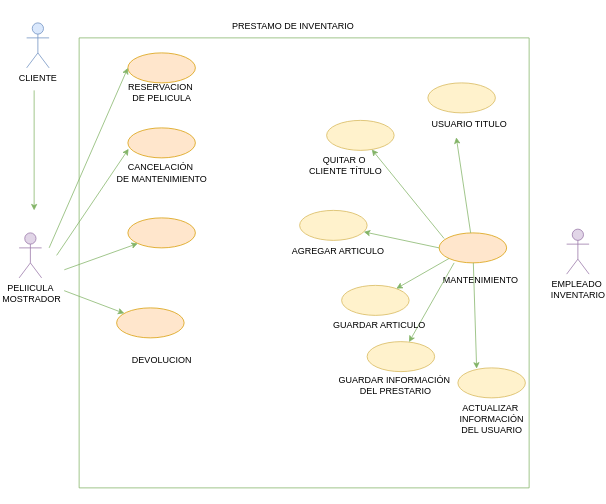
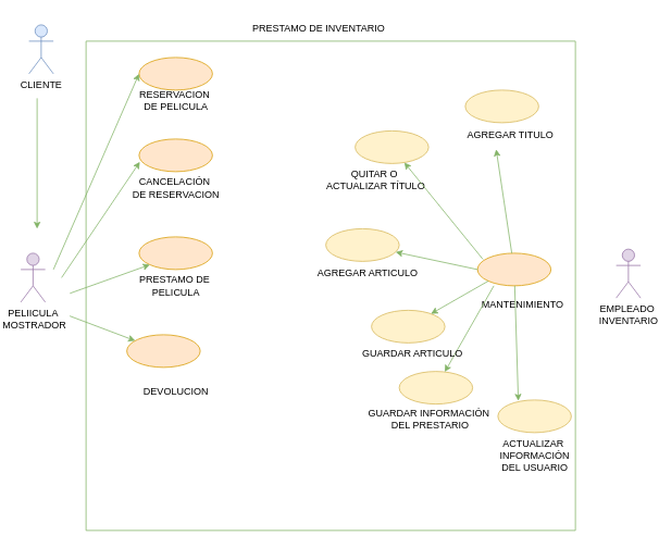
- <mxCell id="29" value="&lt;font style=&quot;vertical-align: inherit;&quot;&gt;&lt;font style=&quot;vertical-align: inherit;&quot;&gt;USUARIO TITULO&lt;/font&gt;&lt;/font&gt;" style="text;html=1;align=center;verticalAlign=middle;resizable=0;points=[];autosize=1;strokeColor=none;fillColor=none;" parent="4" vertex="1"><mxGeometry x="455" y="100" width="130" height="30" as="geometry" /></mxCell>
+ <mxCell id="29" value="&lt;font style=&quot;vertical-align: inherit;&quot;&gt;&lt;font style=&quot;vertical-align: inherit;&quot;&gt;AGREGAR TITULO&lt;/font&gt;&lt;/font&gt;" style="text;html=1;align=center;verticalAlign=middle;resizable=0;points=[];autosize=1;strokeColor=none;fillColor=none;" parent="4" vertex="1"><mxGeometry x="455" y="100" width="130" height="30" as="geometry" /></mxCell>
- <mxCell id="11" value="&lt;font style=&quot;vertical-align: inherit;&quot;&gt;&lt;font style=&quot;vertical-align: inherit;&quot;&gt;&lt;font style=&quot;vertical-align: inherit;&quot;&gt;&lt;font style=&quot;vertical-align: inherit;&quot;&gt;&lt;font style=&quot;vertical-align: inherit;&quot;&gt;&lt;font style=&quot;vertical-align: inherit;&quot;&gt;QUITAR O&amp;nbsp;&lt;/font&gt;&lt;/font&gt;&lt;/font&gt;&lt;/font&gt;&lt;/font&gt;&lt;/font&gt;&lt;div&gt;&lt;font style=&quot;vertical-align: inherit;&quot;&gt;&lt;font style=&quot;vertical-align: inherit;&quot;&gt;&lt;font style=&quot;vertical-align: inherit;&quot;&gt;&lt;font style=&quot;vertical-align: inherit;&quot;&gt;CLIENTE&amp;nbsp;&lt;/font&gt;&lt;/font&gt;&lt;/font&gt;&lt;/font&gt;&lt;span style=&quot;background-color: transparent; color: light-dark(rgb(0, 0, 0), rgb(255, 255, 255));&quot;&gt;&lt;font style=&quot;vertical-align: inherit;&quot;&gt;&lt;font style=&quot;vertical-align: inherit;&quot;&gt;TÍTULO&lt;/font&gt;&lt;/font&gt;&lt;/span&gt;&lt;/div&gt;" style="text;html=1;align=center;verticalAlign=middle;resizable=0;points=[];autosize=1;strokeColor=none;fillColor=none;" parent="4" vertex="1"><mxGeometry x="285" y="150" width="140" height="40" as="geometry" /></mxCell>
+ <mxCell id="11" value="&lt;font style=&quot;vertical-align: inherit;&quot;&gt;&lt;font style=&quot;vertical-align: inherit;&quot;&gt;&lt;font style=&quot;vertical-align: inherit;&quot;&gt;&lt;font style=&quot;vertical-align: inherit;&quot;&gt;&lt;font style=&quot;vertical-align: inherit;&quot;&gt;&lt;font style=&quot;vertical-align: inherit;&quot;&gt;QUITAR O&amp;nbsp;&lt;/font&gt;&lt;/font&gt;&lt;/font&gt;&lt;/font&gt;&lt;/font&gt;&lt;/font&gt;&lt;div&gt;&lt;font style=&quot;vertical-align: inherit;&quot;&gt;&lt;font style=&quot;vertical-align: inherit;&quot;&gt;&lt;font style=&quot;vertical-align: inherit;&quot;&gt;&lt;font style=&quot;vertical-align: inherit;&quot;&gt;ACTUALIZAR&amp;nbsp;&lt;/font&gt;&lt;/font&gt;&lt;/font&gt;&lt;/font&gt;&lt;span style=&quot;background-color: transparent; color: light-dark(rgb(0, 0, 0), rgb(255, 255, 255));&quot;&gt;&lt;font style=&quot;vertical-align: inherit;&quot;&gt;&lt;font style=&quot;vertical-align: inherit;&quot;&gt;TÍTULO&lt;/font&gt;&lt;/font&gt;&lt;/span&gt;&lt;/div&gt;" style="text;html=1;align=center;verticalAlign=middle;resizable=0;points=[];autosize=1;strokeColor=none;fillColor=none;" parent="4" vertex="1"><mxGeometry x="285" y="150" width="140" height="40" as="geometry" /></mxCell>
- <mxCell id="17" value="&lt;font style=&quot;vertical-align: inherit;&quot;&gt;&lt;font style=&quot;vertical-align: inherit;&quot;&gt;&lt;font style=&quot;vertical-align: inherit;&quot;&gt;&lt;font style=&quot;vertical-align: inherit;&quot;&gt;CANCELACIÓN&amp;nbsp;&lt;/font&gt;&lt;/font&gt;&lt;/font&gt;&lt;/font&gt;&lt;div&gt;&lt;font style=&quot;vertical-align: inherit;&quot;&gt;&lt;font style=&quot;vertical-align: inherit;&quot;&gt;DE MANTENIMIENTO&lt;/font&gt;&lt;/font&gt;&lt;/div&gt;" style="text;html=1;align=center;verticalAlign=middle;resizable=0;points=[];autosize=1;strokeColor=none;fillColor=none;" parent="4" vertex="1"><mxGeometry x="45" y="160" width="130" height="40" as="geometry" /></mxCell>
+ <mxCell id="17" value="&lt;font style=&quot;vertical-align: inherit;&quot;&gt;&lt;font style=&quot;vertical-align: inherit;&quot;&gt;&lt;font style=&quot;vertical-align: inherit;&quot;&gt;&lt;font style=&quot;vertical-align: inherit;&quot;&gt;CANCELACIÓN&amp;nbsp;&lt;/font&gt;&lt;/font&gt;&lt;/font&gt;&lt;/font&gt;&lt;div&gt;&lt;font style=&quot;vertical-align: inherit;&quot;&gt;&lt;font style=&quot;vertical-align: inherit;&quot;&gt;DE RESERVACION&lt;/font&gt;&lt;/font&gt;&lt;/div&gt;" style="text;html=1;align=center;verticalAlign=middle;resizable=0;points=[];autosize=1;strokeColor=none;fillColor=none;" parent="4" vertex="1"><mxGeometry x="45" y="160" width="130" height="40" as="geometry" /></mxCell>
+ <mxCell id="8" value="PRESTAMO DE&amp;nbsp;&lt;div&gt;PELICULA&lt;/div&gt;" style="text;html=1;align=center;verticalAlign=middle;resizable=0;points=[];autosize=1;strokeColor=none;fillColor=none;" parent="4" vertex="1"><mxGeometry x="55" y="280" width="110" height="40" as="geometry" /></mxCell>
